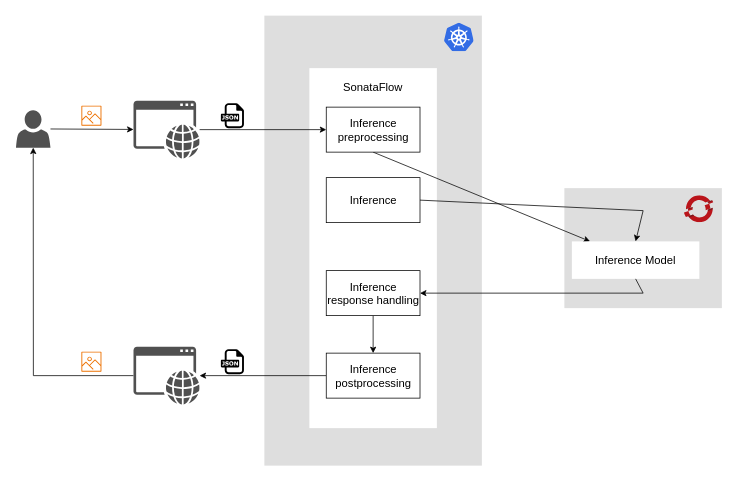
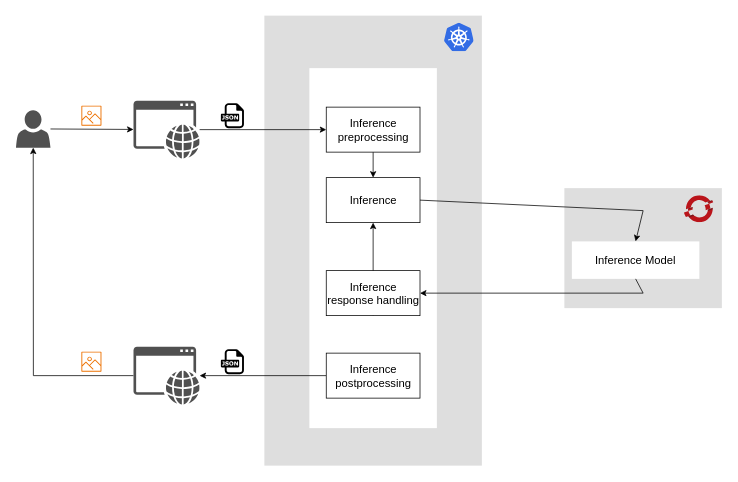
- <mxCell id="20" value="SonataFlow" style="text;html=1;strokeColor=none;fillColor=none;align=center;verticalAlign=middle;whiteSpace=wrap;rounded=0;fontSize=15;" vertex="1" parent="1"><mxGeometry x="467" y="100" width="60" height="30" as="geometry" /></mxCell>
- <mxCell id="10" style="edgeStyle=none;rounded=0;orthogonalLoop=1;jettySize=auto;html=1;exitX=0.5;exitY=1;exitDx=0;exitDy=0;" edge="1" parent="1" source="11" target="18"><mxGeometry relative="1" as="geometry" /></mxCell>
+ <mxCell id="10" style="edgeStyle=none;rounded=0;orthogonalLoop=1;jettySize=auto;html=1;exitX=0.5;exitY=1;exitDx=0;exitDy=0;entryX=0.5;entryY=0;entryDx=0;entryDy=0;" edge="1" parent="1" source="11" target="12"><mxGeometry relative="1" as="geometry" /></mxCell>
- <mxCell id="13" style="edgeStyle=none;rounded=0;orthogonalLoop=1;jettySize=auto;html=1;exitX=0.5;exitY=1;exitDx=0;exitDy=0;entryX=0.5;entryY=0;entryDx=0;entryDy=0;" edge="1" parent="1" source="14" target="16"><mxGeometry relative="1" as="geometry" /></mxCell>
+ <mxCell id="13" style="edgeStyle=none;rounded=0;orthogonalLoop=1;jettySize=auto;html=1;exitX=0.5;exitY=1;exitDx=0;exitDy=0;" edge="1" parent="1" source="14" target="12"><mxGeometry relative="1" as="geometry" /></mxCell>
